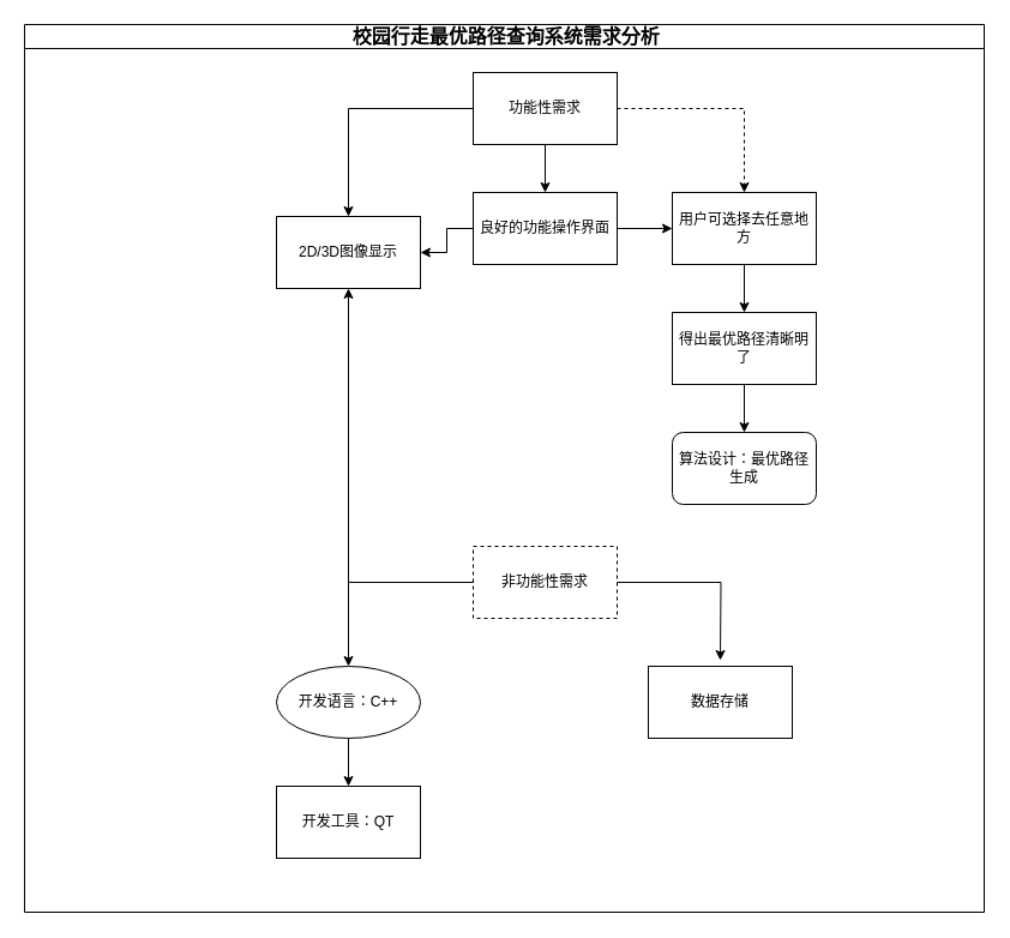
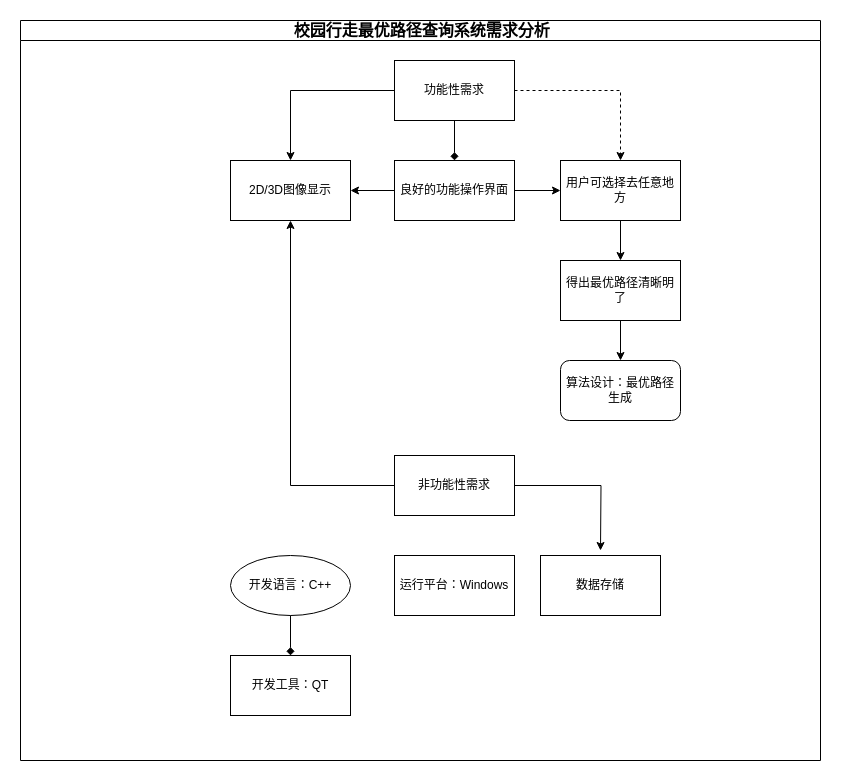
- <mxCell id="6" value="" style="edgeStyle=orthogonalEdgeStyle;rounded=0;orthogonalLoop=1;jettySize=auto;html=1;" edge="1" source="5" target="9" parent="2"><mxGeometry relative="1" as="geometry" /></mxCell>
+ <mxCell id="6" value="" style="edgeStyle=orthogonalEdgeStyle;rounded=0;orthogonalLoop=1;jettySize=auto;html=1;endArrow=diamond;" edge="1" source="5" target="9" parent="2"><mxGeometry relative="1" as="geometry" /></mxCell>
- <mxCell id="10" value="2D/3D图像显示" style="rounded=0;whiteSpace=wrap;html=1;" vertex="1" parent="2"><mxGeometry x="210" y="160" width="120" height="60" as="geometry" /></mxCell>
+ <mxCell id="10" value="2D/3D图像显示" style="rounded=0;whiteSpace=wrap;html=1;" vertex="1" parent="2"><mxGeometry x="210" y="140" width="120" height="60" as="geometry" /></mxCell>
- <mxCell id="16" value="非功能性需求" style="rounded=0;whiteSpace=wrap;html=1;dashed=1;" vertex="1" parent="2"><mxGeometry x="374" y="435" width="120" height="60" as="geometry" /></mxCell>
+ <mxCell id="16" value="非功能性需求" style="rounded=0;whiteSpace=wrap;html=1;" vertex="1" parent="2"><mxGeometry x="374" y="435" width="120" height="60" as="geometry" /></mxCell>
- <mxCell id="19" value="" style="edgeStyle=orthogonalEdgeStyle;rounded=0;orthogonalLoop=1;jettySize=auto;html=1;" edge="1" source="16" target="20" parent="2"><mxGeometry relative="1" as="geometry" /></mxCell>
+ <mxCell id="18" value="运行平台：Windows" style="rounded=0;whiteSpace=wrap;html=1;" vertex="1" parent="2"><mxGeometry x="374" y="535" width="120" height="60" as="geometry" /></mxCell>
- <mxCell id="22" value="" style="edgeStyle=orthogonalEdgeStyle;rounded=0;orthogonalLoop=1;jettySize=auto;html=1;" edge="1" target="23" source="20" parent="2"><mxGeometry relative="1" as="geometry"><mxPoint x="474" y="545.0" as="sourcePoint" /></mxGeometry></mxCell>
+ <mxCell id="22" value="" style="edgeStyle=orthogonalEdgeStyle;rounded=0;orthogonalLoop=1;jettySize=auto;html=1;endArrow=diamond;" edge="1" target="23" source="20" parent="2"><mxGeometry relative="1" as="geometry"><mxPoint x="474" y="545.0" as="sourcePoint" /></mxGeometry></mxCell>
